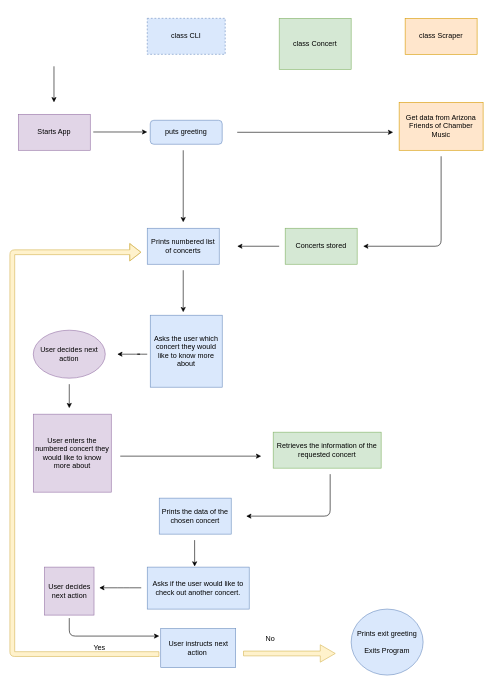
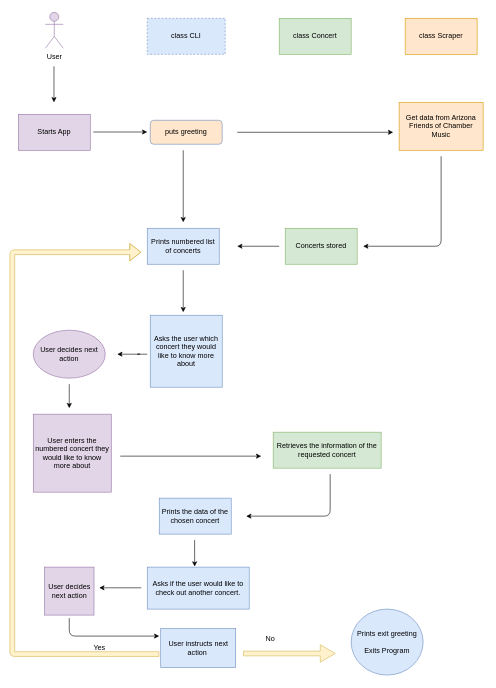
+ <mxCell id="4" value="User" style="shape=umlActor;verticalLabelPosition=bottom;verticalAlign=top;html=1;outlineConnect=0;fillColor=#e1d5e7;strokeColor=#9673a6;" vertex="1" parent="1"><mxGeometry x="75" y="20" width="30" height="60" as="geometry" /></mxCell>
- <mxCell id="8" value="class Concert" style="rounded=0;whiteSpace=wrap;html=1;fillColor=#d5e8d4;strokeColor=#82b366;" vertex="1" parent="1"><mxGeometry x="465" y="30" width="120" height="85" as="geometry" /></mxCell>
+ <mxCell id="8" value="class Concert" style="rounded=0;whiteSpace=wrap;html=1;fillColor=#d5e8d4;strokeColor=#82b366;" vertex="1" parent="1"><mxGeometry x="465" y="30" width="120" height="60" as="geometry" /></mxCell>
- <mxCell id="2" value="puts greeting" style="rounded=1;whiteSpace=wrap;html=1;fontSize=12;glass=0;strokeWidth=1;shadow=0;fillColor=#dae8fc;strokeColor=#6c8ebf;" parent="1" vertex="1"><mxGeometry x="250" y="200" width="120" height="40" as="geometry" /></mxCell>
+ <mxCell id="2" value="puts greeting" style="rounded=1;whiteSpace=wrap;html=1;fontSize=12;glass=0;strokeWidth=1;shadow=0;fillColor=#ffe6cc;strokeColor=#6c8ebf;" parent="1" vertex="1"><mxGeometry x="250" y="200" width="120" height="40" as="geometry" /></mxCell>
